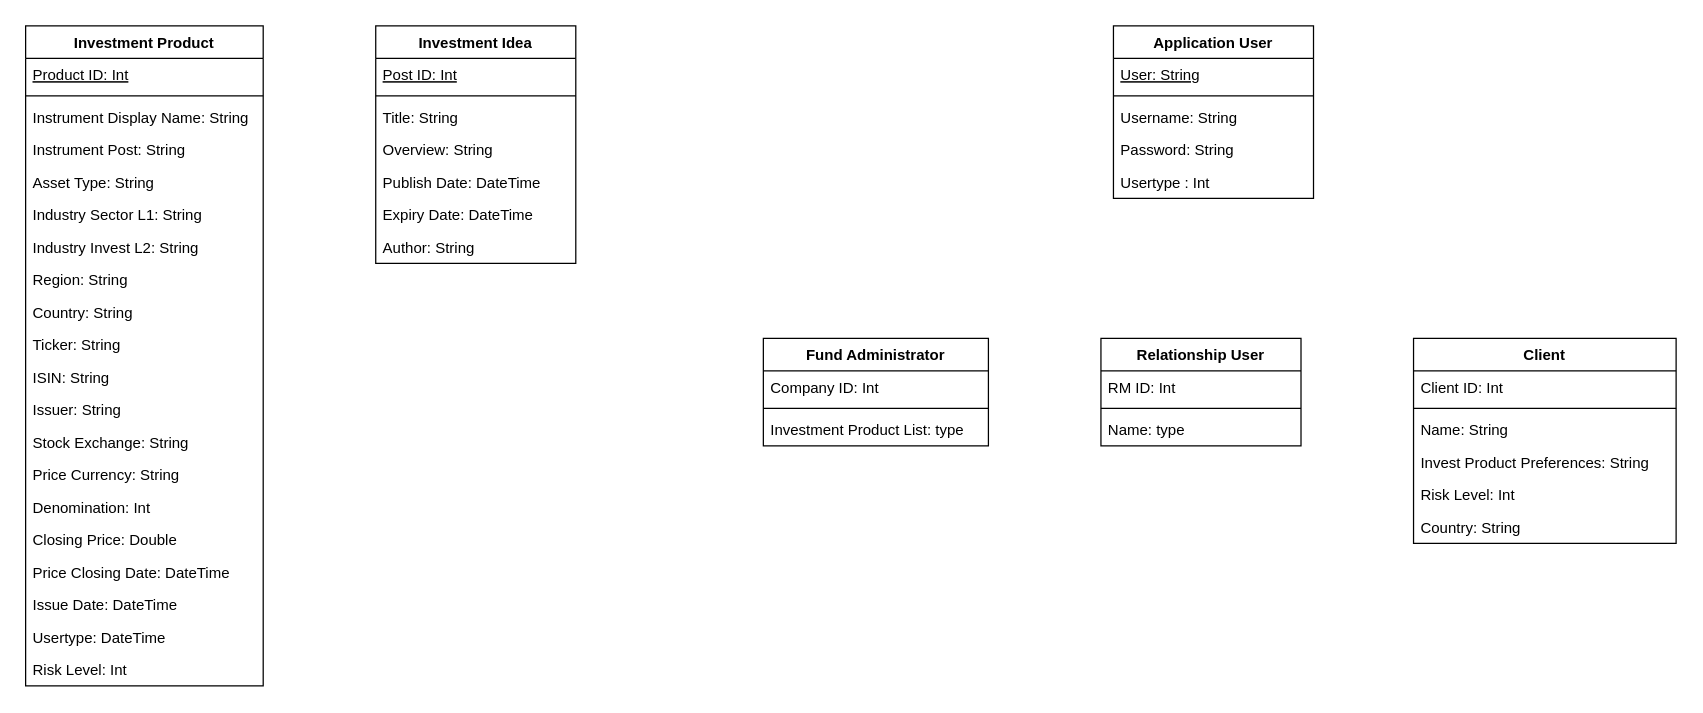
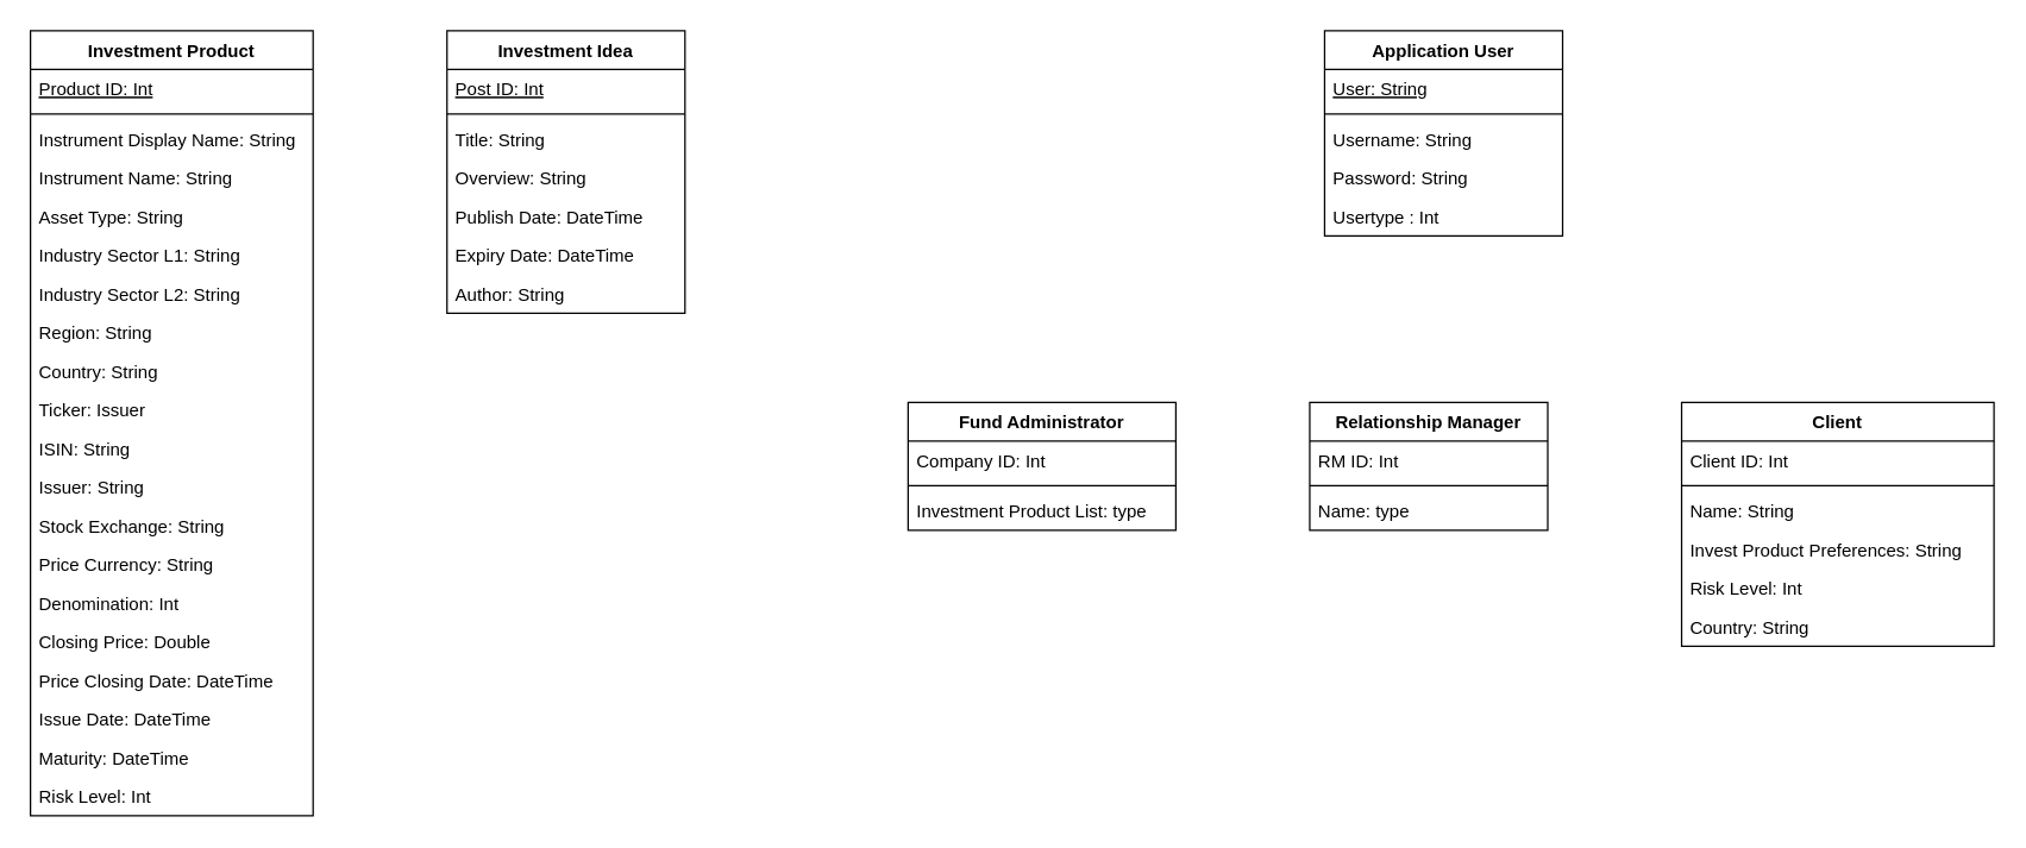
- <mxCell id="12" value="Instrument Post: String" style="text;strokeColor=none;fillColor=none;align=left;verticalAlign=top;spacingLeft=4;spacingRight=4;overflow=hidden;rotatable=0;points=[[0,0.5],[1,0.5]];portConstraint=eastwest;" parent="8" vertex="1"><mxGeometry y="86" width="190" height="26" as="geometry" /></mxCell>
+ <mxCell id="12" value="Instrument Name: String" style="text;strokeColor=none;fillColor=none;align=left;verticalAlign=top;spacingLeft=4;spacingRight=4;overflow=hidden;rotatable=0;points=[[0,0.5],[1,0.5]];portConstraint=eastwest;" parent="8" vertex="1"><mxGeometry y="86" width="190" height="26" as="geometry" /></mxCell>
- <mxCell id="15" value="Industry Invest L2: String" style="text;strokeColor=none;fillColor=none;align=left;verticalAlign=top;spacingLeft=4;spacingRight=4;overflow=hidden;rotatable=0;points=[[0,0.5],[1,0.5]];portConstraint=eastwest;" parent="8" vertex="1"><mxGeometry y="164" width="190" height="26" as="geometry" /></mxCell>
+ <mxCell id="15" value="Industry Sector L2: String" style="text;strokeColor=none;fillColor=none;align=left;verticalAlign=top;spacingLeft=4;spacingRight=4;overflow=hidden;rotatable=0;points=[[0,0.5],[1,0.5]];portConstraint=eastwest;" parent="8" vertex="1"><mxGeometry y="164" width="190" height="26" as="geometry" /></mxCell>
- <mxCell id="18" value="Ticker: String" style="text;strokeColor=none;fillColor=none;align=left;verticalAlign=top;spacingLeft=4;spacingRight=4;overflow=hidden;rotatable=0;points=[[0,0.5],[1,0.5]];portConstraint=eastwest;" parent="8" vertex="1"><mxGeometry y="242" width="190" height="26" as="geometry" /></mxCell>
+ <mxCell id="18" value="Ticker: Issuer" style="text;strokeColor=none;fillColor=none;align=left;verticalAlign=top;spacingLeft=4;spacingRight=4;overflow=hidden;rotatable=0;points=[[0,0.5],[1,0.5]];portConstraint=eastwest;" parent="8" vertex="1"><mxGeometry y="242" width="190" height="26" as="geometry" /></mxCell>
- <mxCell id="44" value="Relationship User" style="swimlane;fontStyle=1;align=center;verticalAlign=top;childLayout=stackLayout;horizontal=1;startSize=26;horizontalStack=0;resizeParent=1;resizeParentMax=0;resizeLast=0;collapsible=1;marginBottom=0;" parent="1" vertex="1"><mxGeometry x="880" y="270" width="160" height="86" as="geometry" /></mxCell>
+ <mxCell id="44" value="Relationship Manager" style="swimlane;fontStyle=1;align=center;verticalAlign=top;childLayout=stackLayout;horizontal=1;startSize=26;horizontalStack=0;resizeParent=1;resizeParentMax=0;resizeLast=0;collapsible=1;marginBottom=0;" parent="1" vertex="1"><mxGeometry x="880" y="270" width="160" height="86" as="geometry" /></mxCell>
- <mxCell id="27" value="Usertype: DateTime" style="text;strokeColor=none;fillColor=none;align=left;verticalAlign=top;spacingLeft=4;spacingRight=4;overflow=hidden;rotatable=0;points=[[0,0.5],[1,0.5]];portConstraint=eastwest;" parent="8" vertex="1"><mxGeometry y="476" width="190" height="26" as="geometry" /></mxCell>
+ <mxCell id="27" value="Maturity: DateTime" style="text;strokeColor=none;fillColor=none;align=left;verticalAlign=top;spacingLeft=4;spacingRight=4;overflow=hidden;rotatable=0;points=[[0,0.5],[1,0.5]];portConstraint=eastwest;" parent="8" vertex="1"><mxGeometry y="476" width="190" height="26" as="geometry" /></mxCell>
